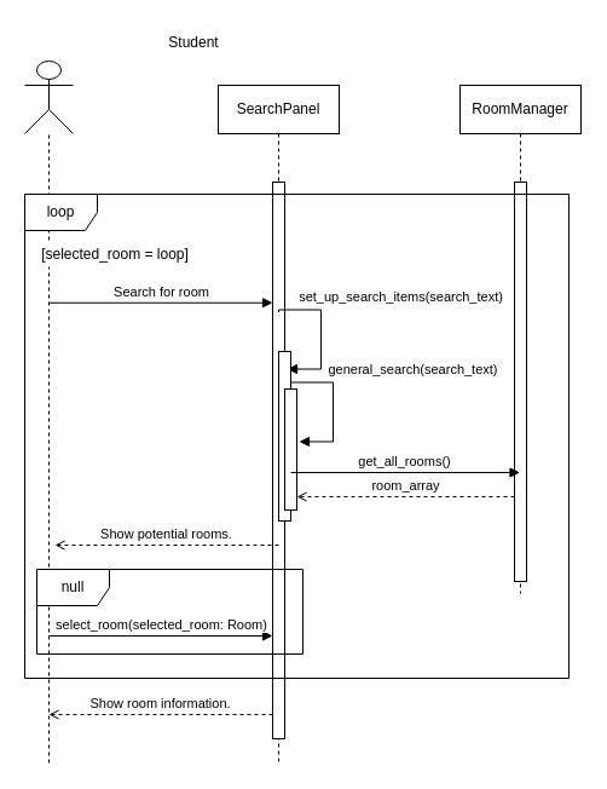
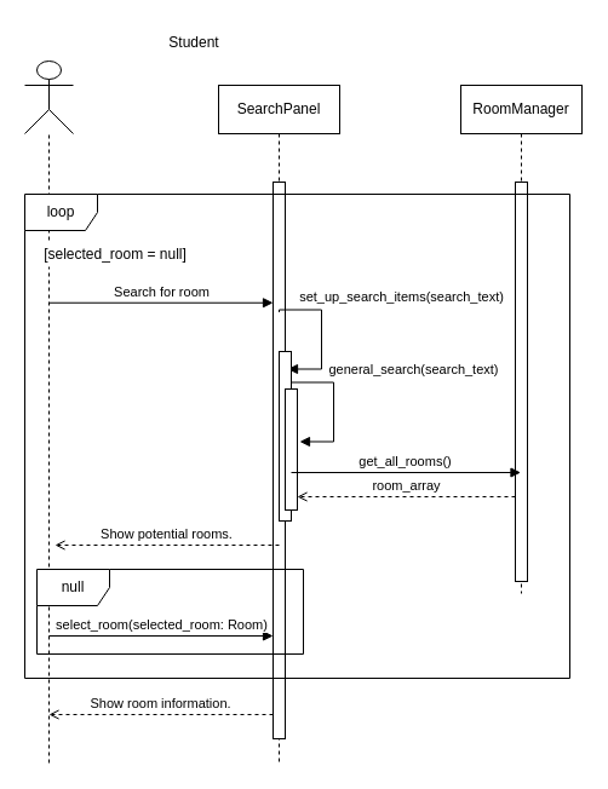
- <mxCell id="15" value="[selected_room = loop]" style="text;html=1;align=center;verticalAlign=middle;whiteSpace=wrap;rounded=0;fillColor=default;" parent="1" vertex="1"><mxGeometry x="30" y="200" width="130" height="20" as="geometry" /></mxCell>
+ <mxCell id="15" value="[selected_room = null]" style="text;html=1;align=center;verticalAlign=middle;whiteSpace=wrap;rounded=0;fillColor=default;" parent="1" vertex="1"><mxGeometry x="30" y="200" width="130" height="20" as="geometry" /></mxCell>
